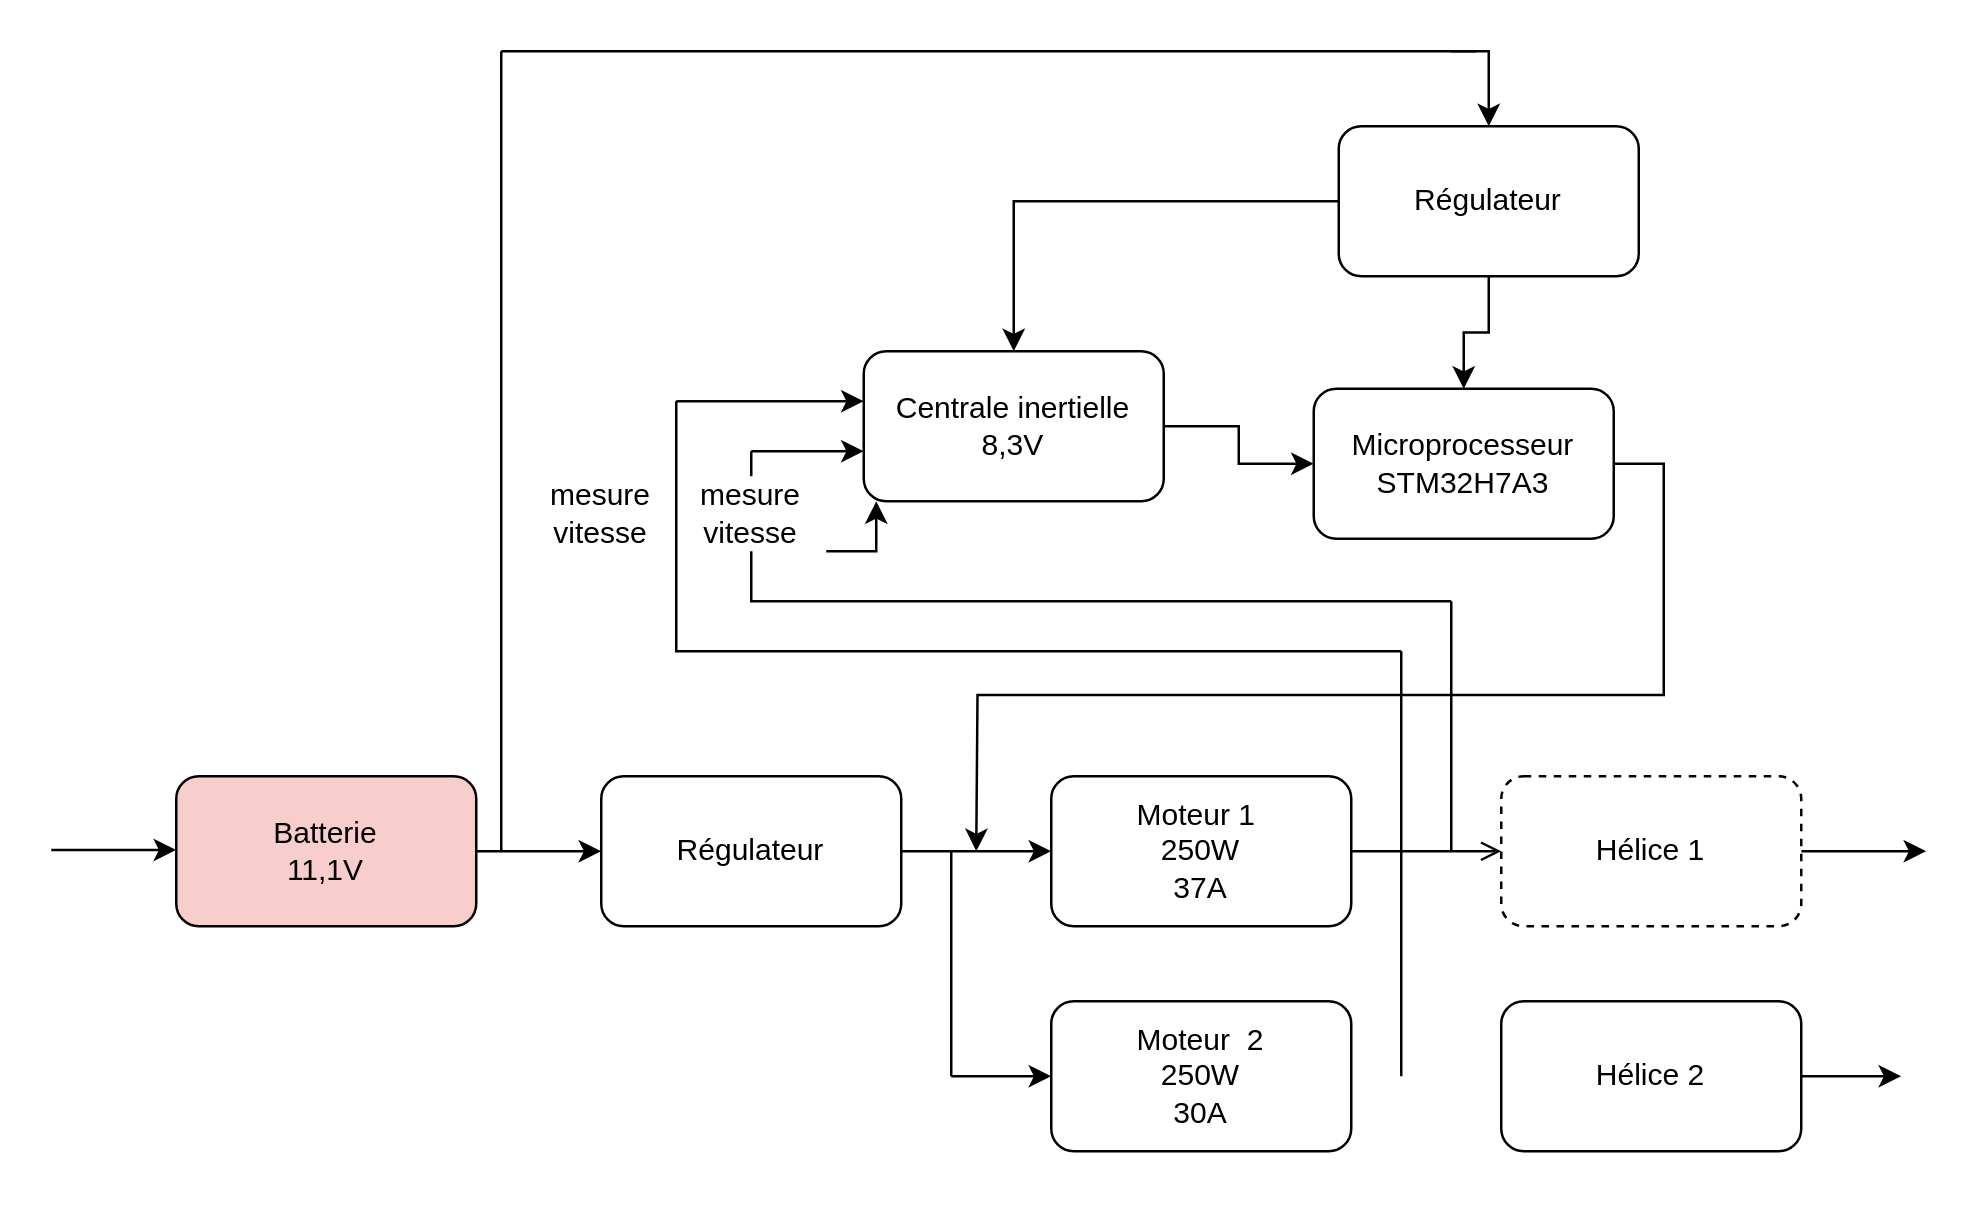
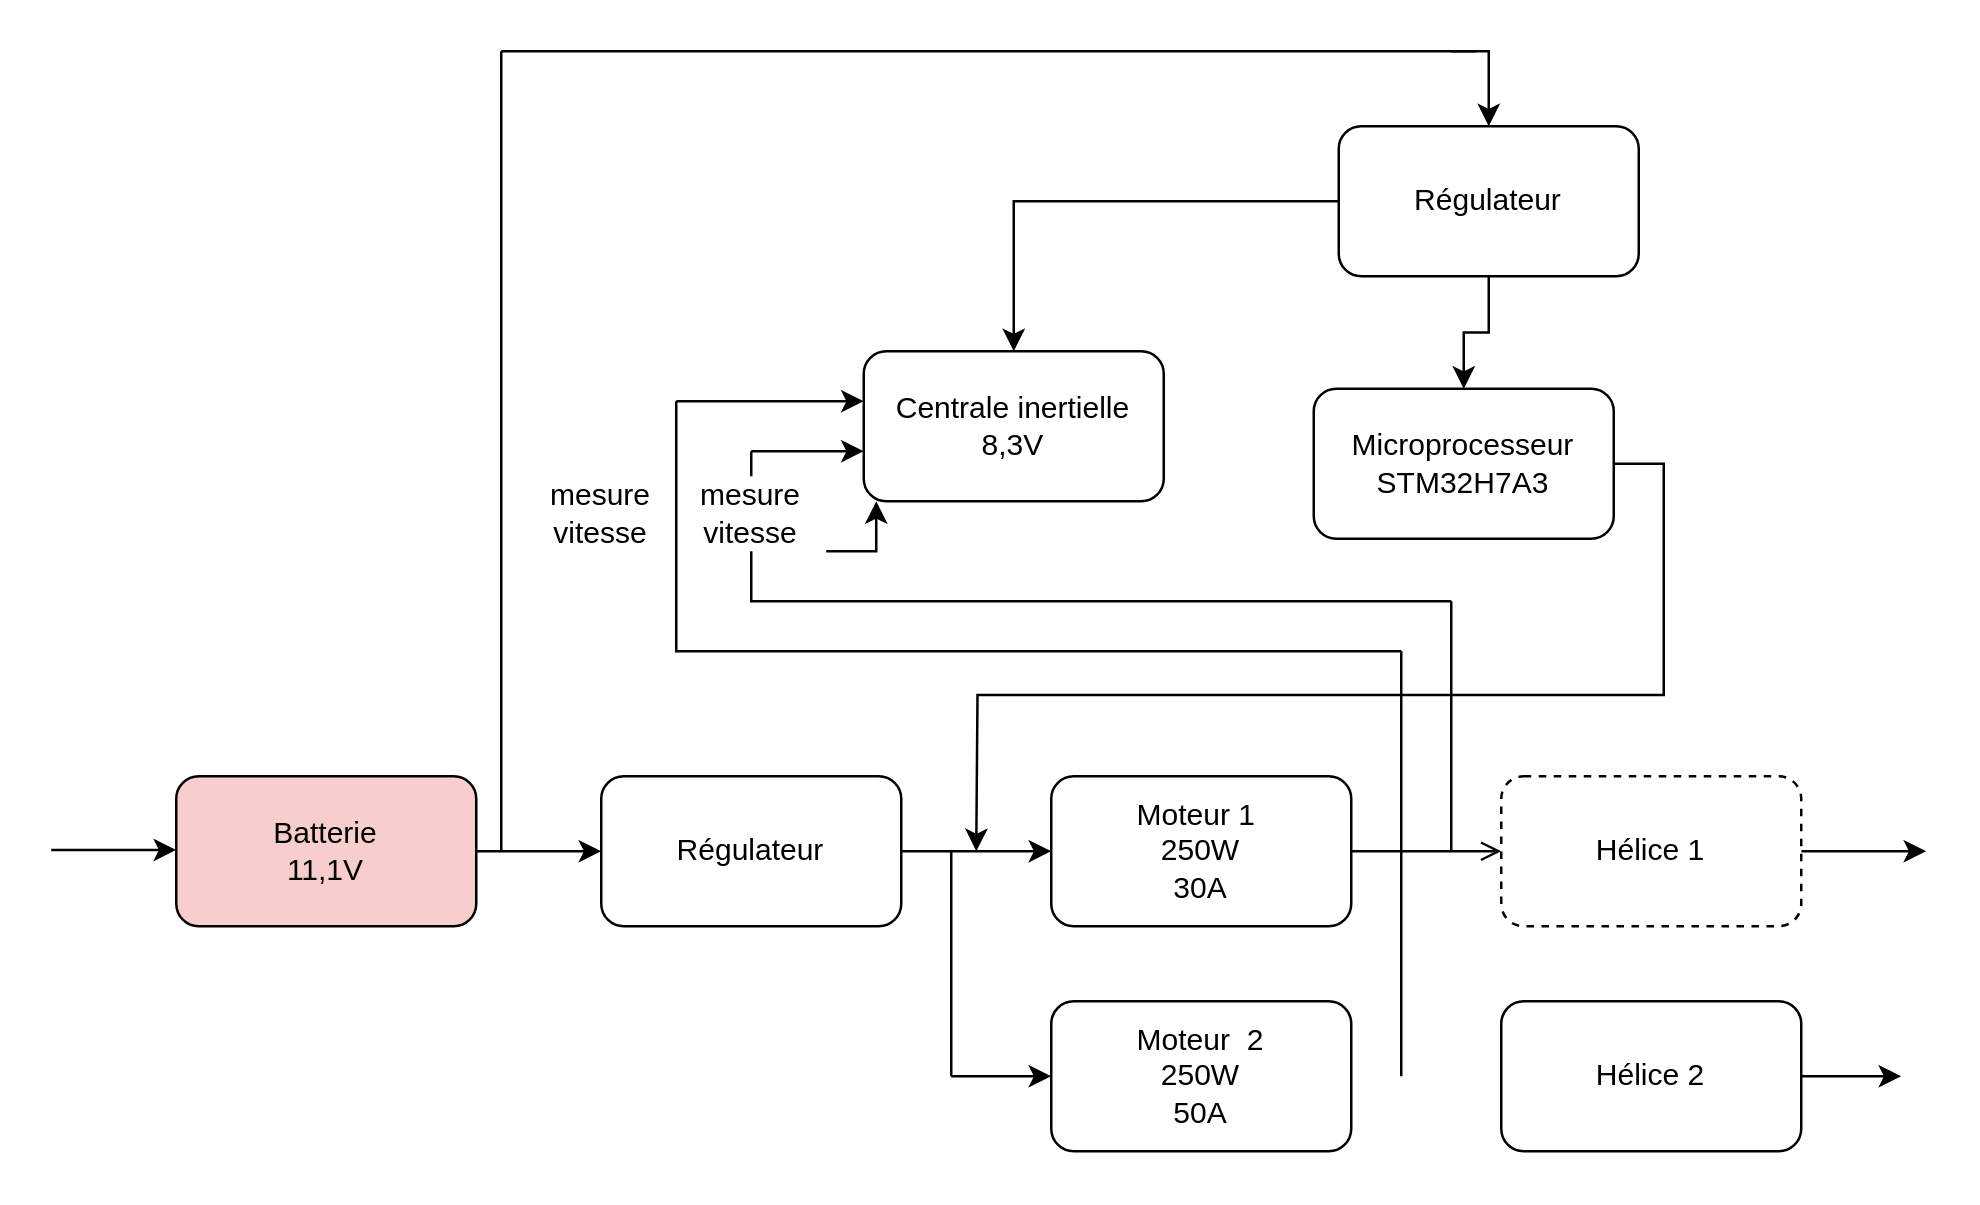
- <mxCell id="4" style="edgeStyle=orthogonalEdgeStyle;rounded=0;orthogonalLoop=1;jettySize=auto;html=1;exitX=1;exitY=0.5;exitDx=0;exitDy=0;entryX=0;entryY=0.5;entryDx=0;entryDy=0;" parent="1" source="5" target="7" edge="1"><mxGeometry relative="1" as="geometry" /></mxCell>
- <mxCell id="3" value="Moteur 1&amp;nbsp;&lt;br&gt;250W&lt;br&gt;37A" style="rounded=1;whiteSpace=wrap;html=1;" parent="1" vertex="1"><mxGeometry x="420" y="310" width="120" height="60" as="geometry" /></mxCell>
+ <mxCell id="3" value="Moteur 1&amp;nbsp;&lt;br&gt;250W&lt;br&gt;30A" style="rounded=1;whiteSpace=wrap;html=1;" parent="1" vertex="1"><mxGeometry x="420" y="310" width="120" height="60" as="geometry" /></mxCell>
- <mxCell id="20" value="Moteur &amp;nbsp;2&lt;br&gt;250W&lt;br&gt;30A" style="rounded=1;whiteSpace=wrap;html=1;" parent="1" vertex="1"><mxGeometry x="420" y="400" width="120" height="60" as="geometry" /></mxCell>
+ <mxCell id="20" value="Moteur &amp;nbsp;2&lt;br&gt;250W&lt;br&gt;50A" style="rounded=1;whiteSpace=wrap;html=1;" parent="1" vertex="1"><mxGeometry x="420" y="400" width="120" height="60" as="geometry" /></mxCell>
